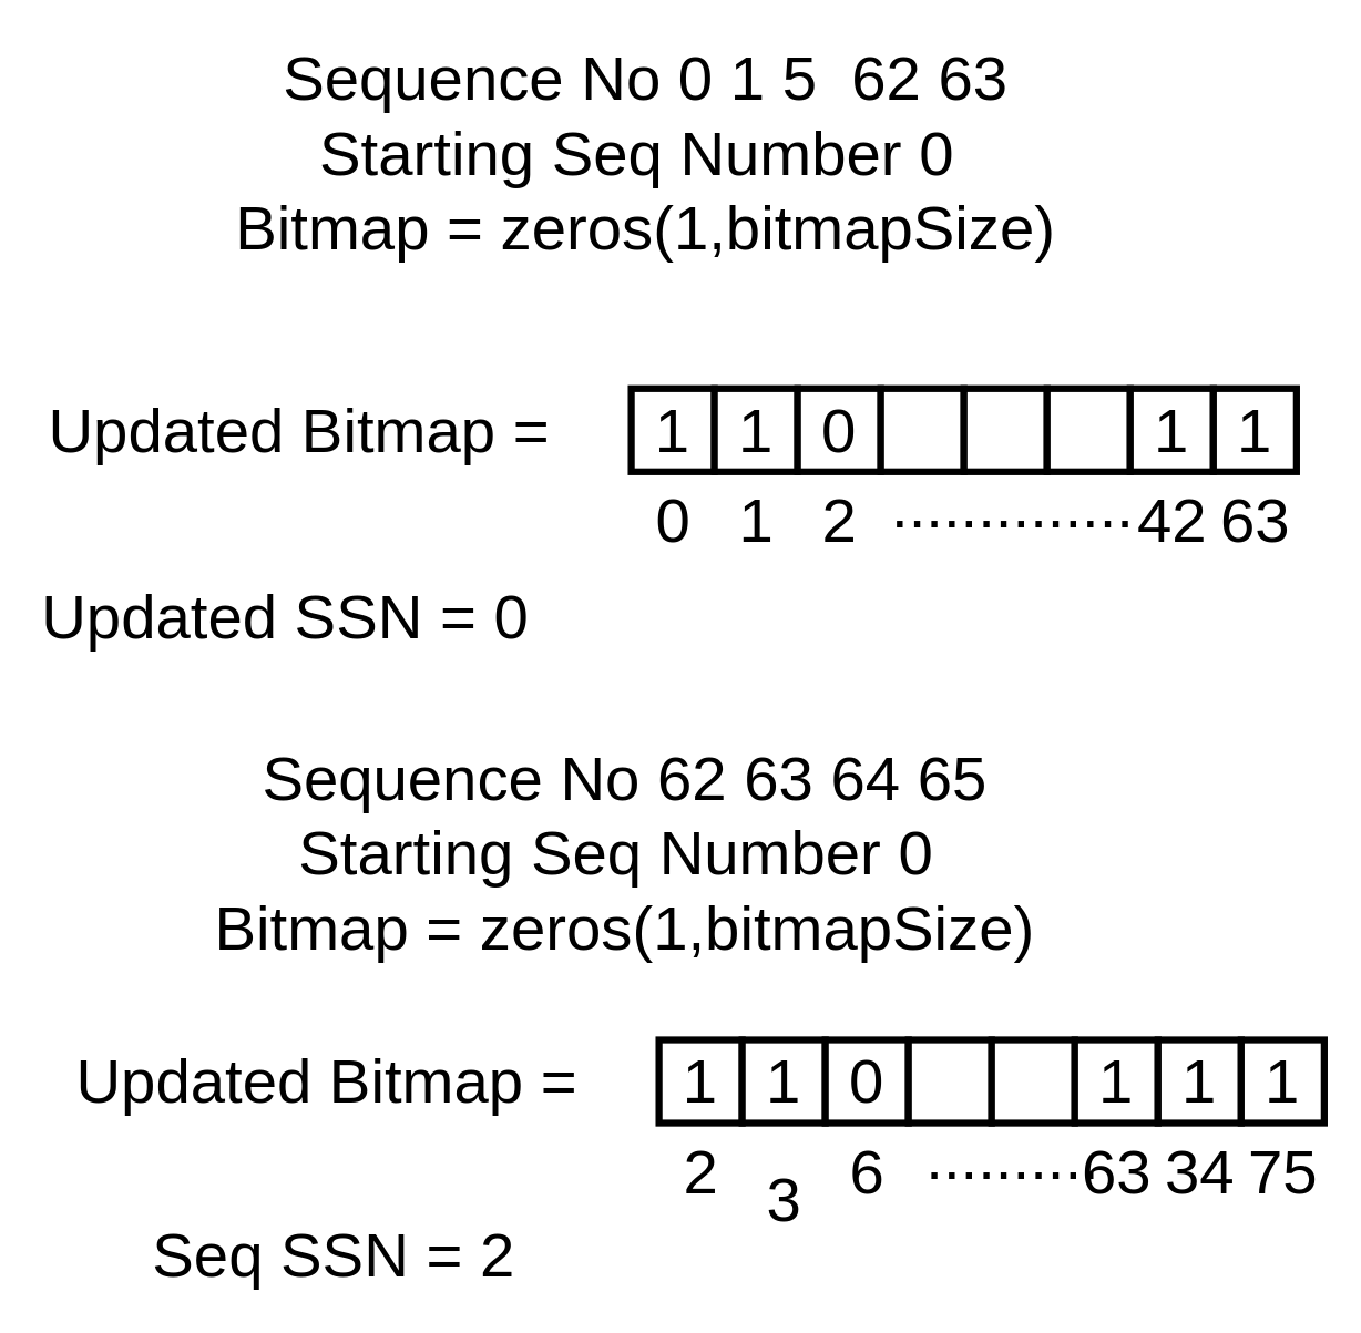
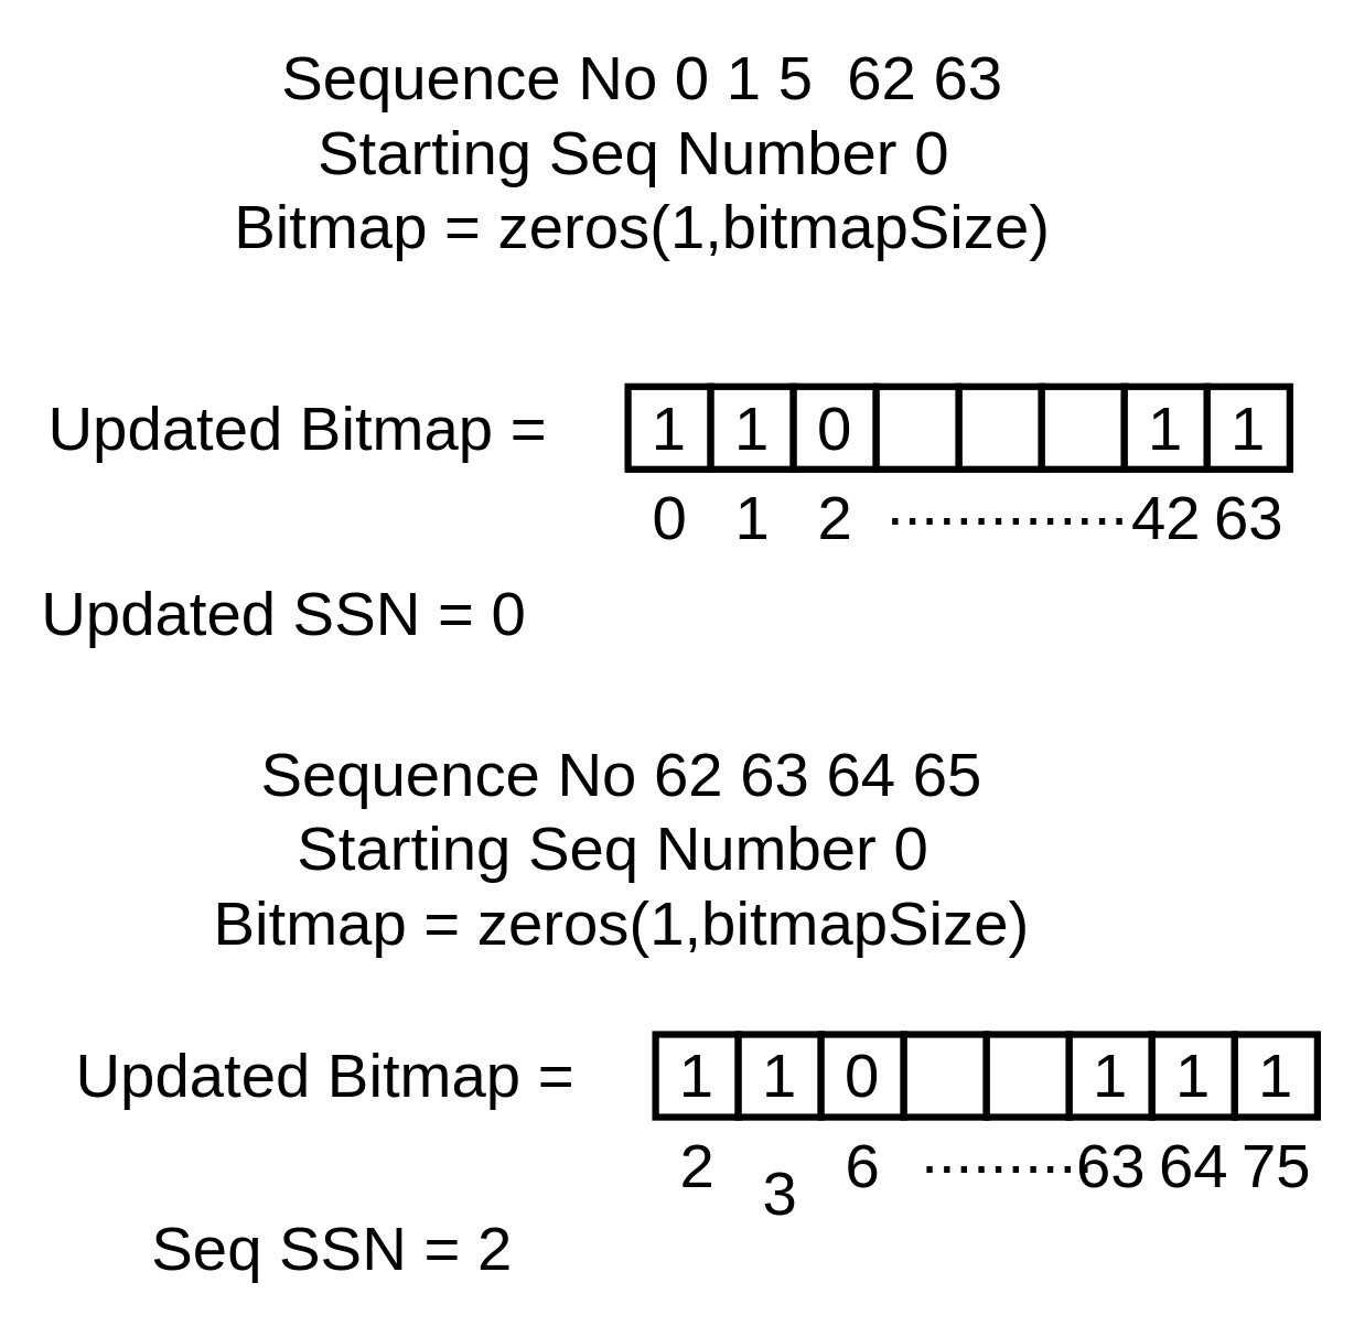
- <mxCell id="32" value="34" style="text;html=1;align=center;verticalAlign=middle;resizable=0;points=[];autosize=1;strokeColor=none;fillColor=none;fontSize=45;" vertex="1" parent="1"><mxGeometry x="830" y="810" width="70" height="70" as="geometry" /></mxCell>
+ <mxCell id="32" value="64" style="text;html=1;align=center;verticalAlign=middle;resizable=0;points=[];autosize=1;strokeColor=none;fillColor=none;fontSize=45;" vertex="1" parent="1"><mxGeometry x="830" y="810" width="70" height="70" as="geometry" /></mxCell>
